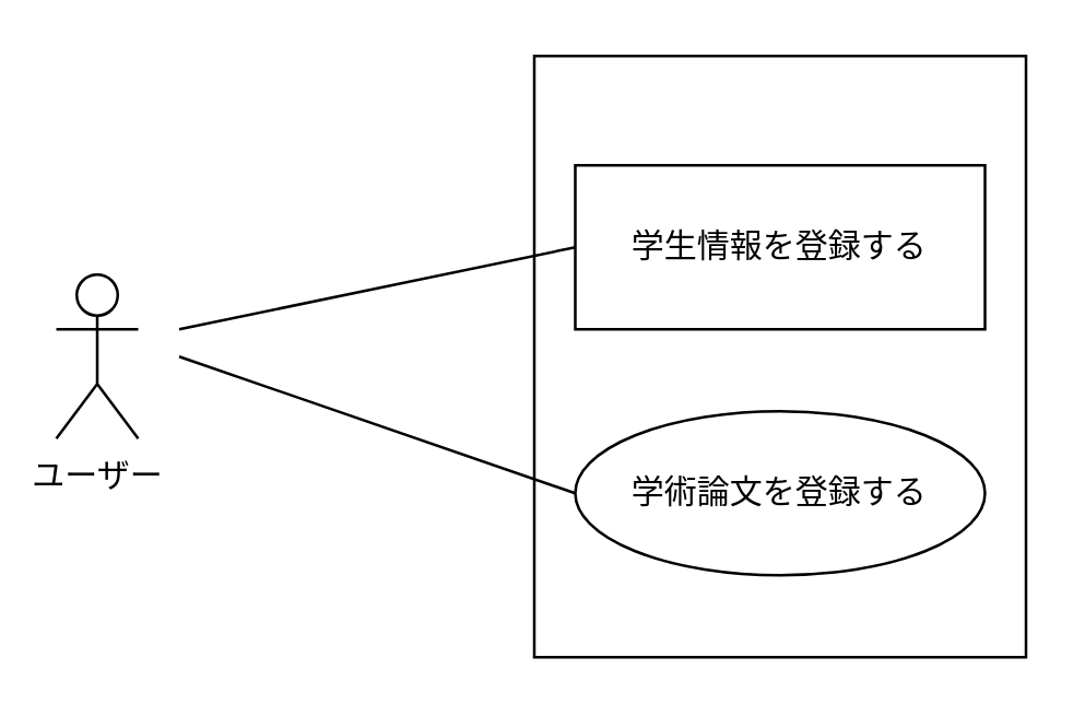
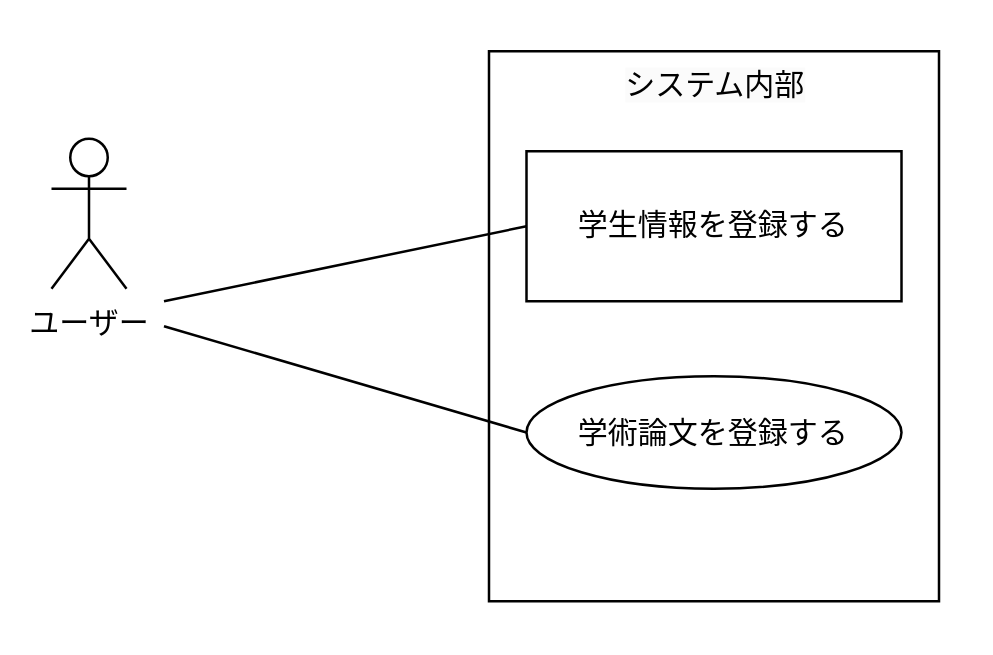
+ <mxCell id="4" value="&lt;span style=&quot;color: rgb(0, 0, 0); font-family: Helvetica; font-size: 12px; font-style: normal; font-variant-ligatures: normal; font-variant-caps: normal; font-weight: 400; letter-spacing: normal; orphans: 2; text-align: center; text-indent: 0px; text-transform: none; widows: 2; word-spacing: 0px; -webkit-text-stroke-width: 0px; white-space: normal; background-color: rgb(251, 251, 251); text-decoration-thickness: initial; text-decoration-style: initial; text-decoration-color: initial; display: inline !important; float: none;&quot;&gt;システム内部&lt;/span&gt;" style="text;whiteSpace=wrap;html=1;" vertex="1" parent="1"><mxGeometry x="247.5" y="20" width="75" height="40" as="geometry" /></mxCell>
- <mxCell id="2" value="ユーザー" style="shape=umlActor;verticalLabelPosition=bottom;verticalAlign=top;html=1;" vertex="1" parent="1"><mxGeometry x="20" y="100" width="30" height="60" as="geometry" /></mxCell>
+ <mxCell id="2" value="ユーザー" style="shape=umlActor;verticalLabelPosition=bottom;verticalAlign=top;html=1;" vertex="1" parent="1"><mxGeometry x="20" y="55" width="30" height="60" as="geometry" /></mxCell>
- <mxCell id="6" value="学術論文を登録する" style="ellipse;whiteSpace=wrap;html=1;" vertex="1" parent="1"><mxGeometry x="210" y="150" width="150" height="60" as="geometry" /></mxCell>
+ <mxCell id="6" value="学術論文を登録する" style="ellipse;whiteSpace=wrap;html=1;" vertex="1" parent="1"><mxGeometry x="210" y="150" width="150" height="45" as="geometry" /></mxCell>
